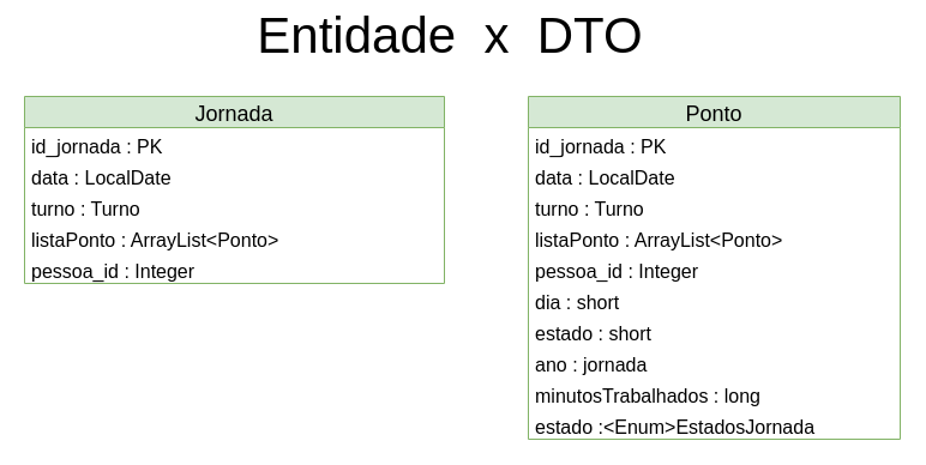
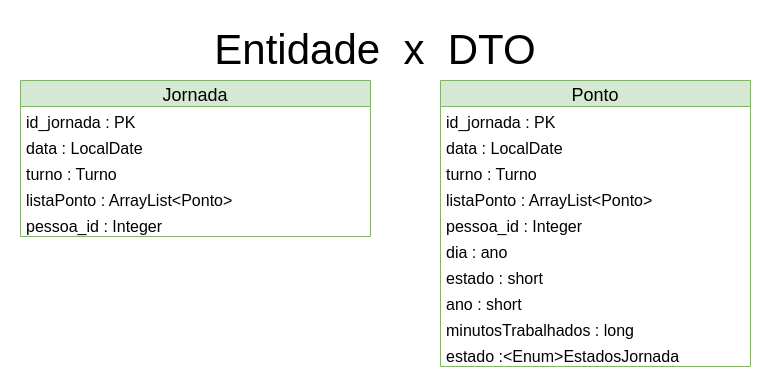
- <mxCell id="19" value="Entidade&amp;nbsp; x&amp;nbsp; DTO" style="text;html=1;strokeColor=none;fillColor=none;align=center;verticalAlign=middle;whiteSpace=wrap;rounded=0;fontSize=42;" vertex="1" parent="1"><mxGeometry x="190" y="20" width="370" height="20" as="geometry" /></mxCell>
+ <mxCell id="19" value="Entidade&amp;nbsp; x&amp;nbsp; DTO" style="text;html=1;strokeColor=none;fillColor=none;align=center;verticalAlign=middle;whiteSpace=wrap;rounded=0;fontSize=42;" vertex="1" parent="1"><mxGeometry x="190" y="40" width="370" height="20" as="geometry" /></mxCell>
- <mxCell id="14" value="dia : short" style="text;strokeColor=none;fillColor=none;align=left;verticalAlign=top;spacingLeft=4;spacingRight=4;overflow=hidden;rotatable=0;points=[[0,0.5],[1,0.5]];portConstraint=eastwest;fontSize=16;" vertex="1" parent="8"><mxGeometry y="156" width="310" height="26" as="geometry" /></mxCell>
+ <mxCell id="14" value="dia : ano" style="text;strokeColor=none;fillColor=none;align=left;verticalAlign=top;spacingLeft=4;spacingRight=4;overflow=hidden;rotatable=0;points=[[0,0.5],[1,0.5]];portConstraint=eastwest;fontSize=16;" vertex="1" parent="8"><mxGeometry y="156" width="310" height="26" as="geometry" /></mxCell>
- <mxCell id="16" value="ano : jornada" style="text;strokeColor=none;fillColor=none;align=left;verticalAlign=top;spacingLeft=4;spacingRight=4;overflow=hidden;rotatable=0;points=[[0,0.5],[1,0.5]];portConstraint=eastwest;fontSize=16;" vertex="1" parent="8"><mxGeometry y="208" width="310" height="26" as="geometry" /></mxCell>
+ <mxCell id="16" value="ano : short" style="text;strokeColor=none;fillColor=none;align=left;verticalAlign=top;spacingLeft=4;spacingRight=4;overflow=hidden;rotatable=0;points=[[0,0.5],[1,0.5]];portConstraint=eastwest;fontSize=16;" vertex="1" parent="8"><mxGeometry y="208" width="310" height="26" as="geometry" /></mxCell>
